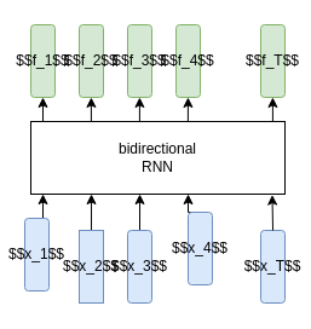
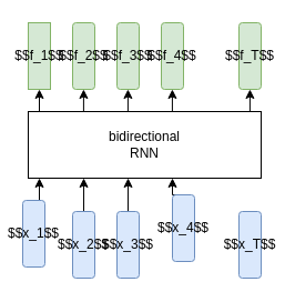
- <mxCell id="13" value="$$f_1$$" style="rounded=1;whiteSpace=wrap;html=1;fillColor=#d5e8d4;strokeColor=#82b366;" vertex="1" parent="1"><mxGeometry x="25" y="20" width="20" height="60" as="geometry" /></mxCell>
+ <mxCell id="13" value="$$f_1$$" style="whiteSpace=wrap;html=1;fillColor=#d5e8d4;strokeColor=#82b366;rounded=0;" vertex="1" parent="1"><mxGeometry x="25" y="20" width="20" height="60" as="geometry" /></mxCell>
- <mxCell id="12" style="edgeStyle=orthogonalEdgeStyle;rounded=0;orthogonalLoop=1;jettySize=auto;html=1;exitX=0.5;exitY=0;exitDx=0;exitDy=0;entryX=0.95;entryY=1.01;entryDx=0;entryDy=0;entryPerimeter=0;" edge="1" parent="1" source="11" target="10"><mxGeometry relative="1" as="geometry" /></mxCell>
- <mxCell id="5" value="$$x_2$$" style="whiteSpace=wrap;html=1;fillColor=#dae8fc;strokeColor=#6c8ebf;rounded=0;" vertex="1" parent="1"><mxGeometry x="65" y="190" width="20" height="60" as="geometry" /></mxCell>
+ <mxCell id="5" value="$$x_2$$" style="rounded=1;whiteSpace=wrap;html=1;fillColor=#dae8fc;strokeColor=#6c8ebf;" vertex="1" parent="1"><mxGeometry x="65" y="190" width="20" height="60" as="geometry" /></mxCell>
